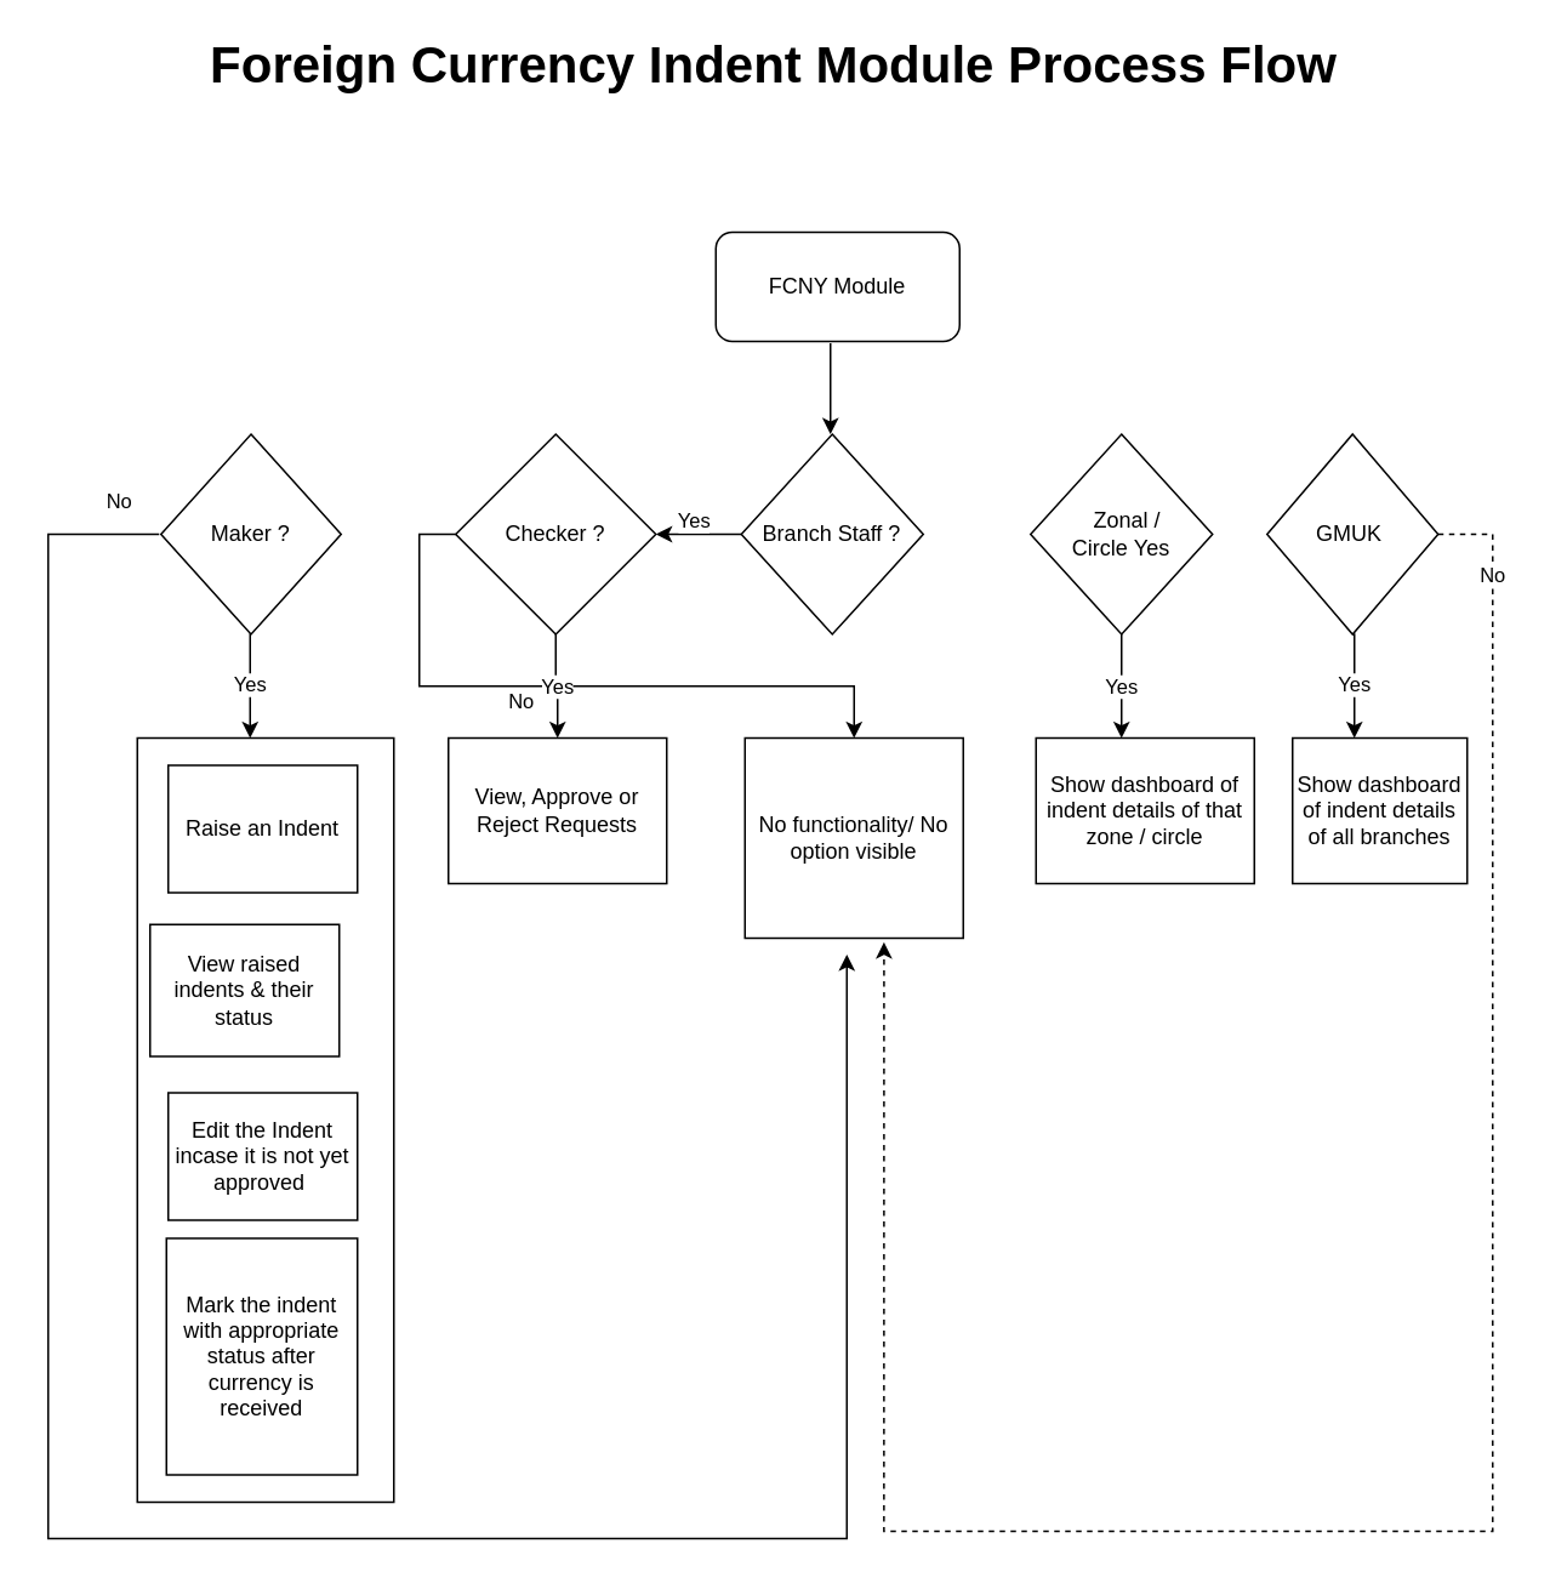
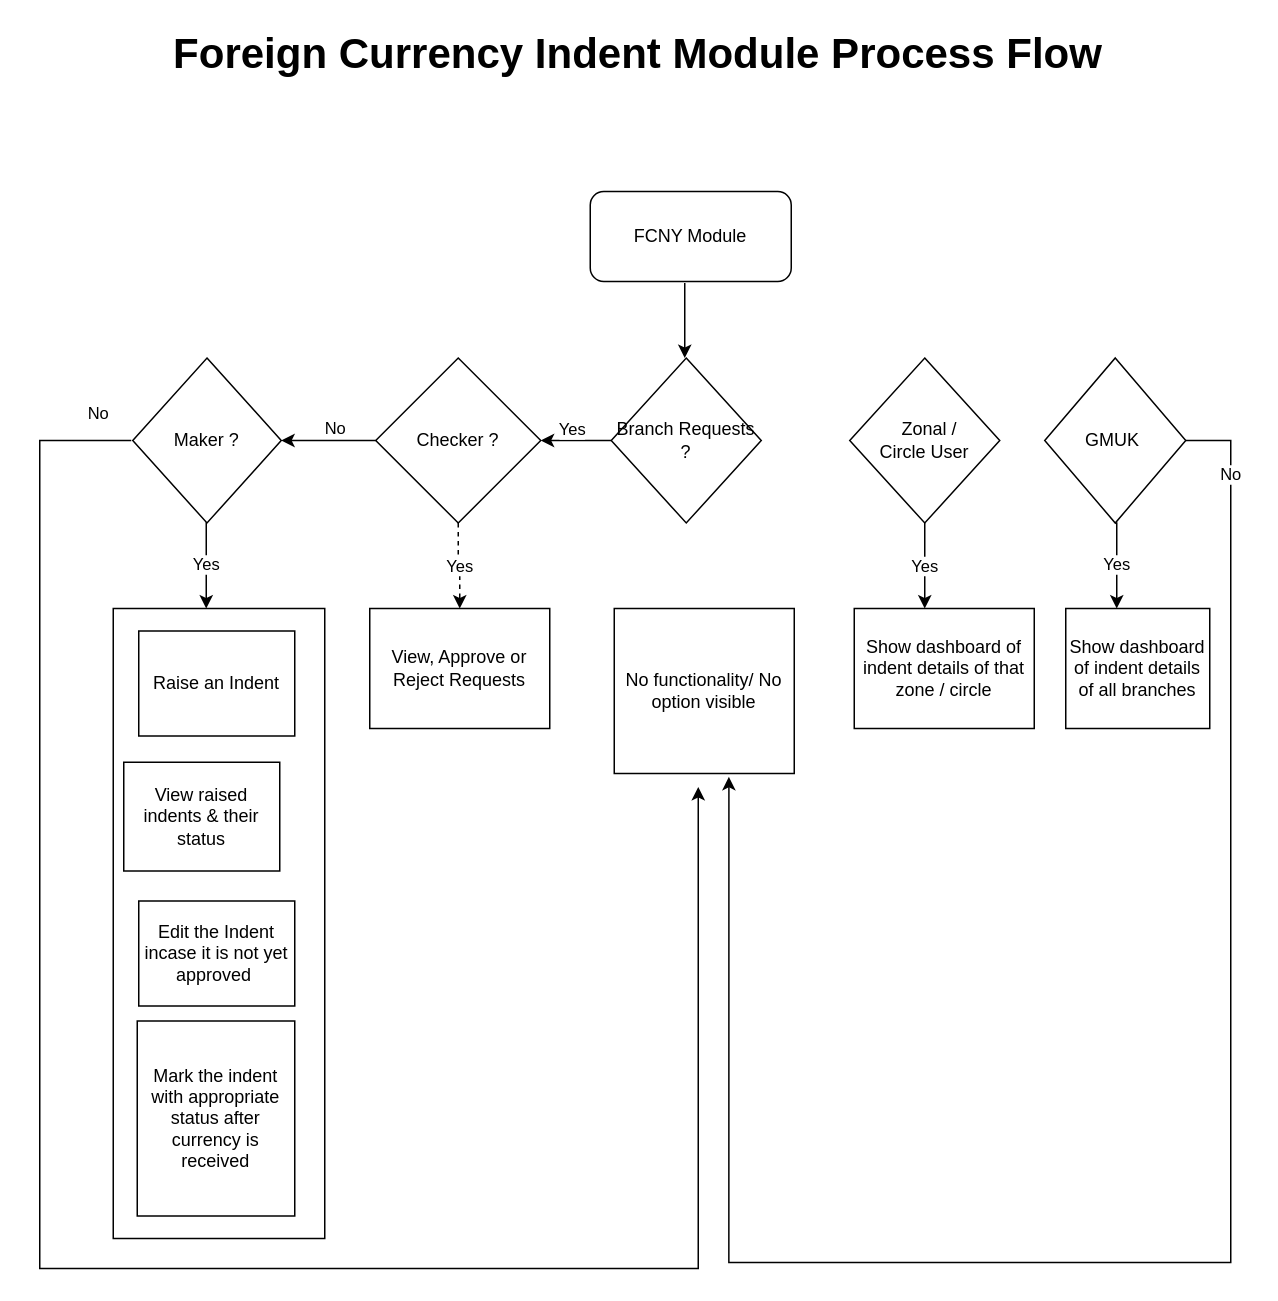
- <mxCell id="8" value="Branch Staff ?" style="rhombus;whiteSpace=wrap;html=1;" parent="1" vertex="1"><mxGeometry x="407" y="238" width="100" height="110" as="geometry" /></mxCell>
+ <mxCell id="8" value="Branch Requests ?" style="rhombus;whiteSpace=wrap;html=1;" parent="1" vertex="1"><mxGeometry x="407" y="238" width="100" height="110" as="geometry" /></mxCell>
- <mxCell id="16" value="&lt;div&gt;&amp;nbsp; Zonal / Circle&lt;span style=&quot;background-color: initial;&quot;&gt;&amp;nbsp;Yes&lt;/span&gt;&lt;/div&gt;" style="rhombus;whiteSpace=wrap;html=1;" parent="1" vertex="1"><mxGeometry x="566" y="238" width="100" height="110" as="geometry" /></mxCell>
+ <mxCell id="16" value="&lt;div&gt;&amp;nbsp; Zonal / Circle&lt;span style=&quot;background-color: initial;&quot;&gt;&amp;nbsp;User&lt;/span&gt;&lt;/div&gt;" style="rhombus;whiteSpace=wrap;html=1;" parent="1" vertex="1"><mxGeometry x="566" y="238" width="100" height="110" as="geometry" /></mxCell>
- <mxCell id="13" value="Yes" style="edgeStyle=orthogonalEdgeStyle;rounded=0;orthogonalLoop=1;jettySize=auto;html=1;" edge="1" parent="1" source="14" target="19"><mxGeometry relative="1" as="geometry" /></mxCell>
+ <mxCell id="13" value="Yes" style="edgeStyle=orthogonalEdgeStyle;rounded=0;orthogonalLoop=1;jettySize=auto;html=1;dashed=1;" edge="1" parent="1" source="14" target="19"><mxGeometry relative="1" as="geometry" /></mxCell>
- <mxCell id="12" value="No" style="edgeStyle=orthogonalEdgeStyle;rounded=0;orthogonalLoop=1;jettySize=auto;html=1;exitX=0;exitY=0.5;exitDx=0;exitDy=0;" edge="1" parent="1" source="14" target="25"><mxGeometry x="-0.143" y="-8" relative="1" as="geometry"><mxPoint x="186" y="293" as="sourcePoint" /><mxPoint x="116" y="293" as="targetPoint" /><mxPoint as="offset" /></mxGeometry></mxCell>
+ <mxCell id="12" value="No" style="edgeStyle=orthogonalEdgeStyle;rounded=0;orthogonalLoop=1;jettySize=auto;html=1;entryX=1;entryY=0.5;entryDx=0;entryDy=0;exitX=0;exitY=0.5;exitDx=0;exitDy=0;" edge="1" parent="1" source="14" target="28"><mxGeometry x="-0.143" y="-8" relative="1" as="geometry"><mxPoint x="186" y="293" as="sourcePoint" /><mxPoint x="116" y="293" as="targetPoint" /><mxPoint as="offset" /></mxGeometry></mxCell>
- <mxCell id="10" value="No" style="edgeStyle=orthogonalEdgeStyle;rounded=0;orthogonalLoop=1;jettySize=auto;html=1;entryX=0.637;entryY=1.02;entryDx=0;entryDy=0;entryPerimeter=0;dashed=1;" edge="1" parent="1" source="11" target="25"><mxGeometry x="-0.914" relative="1" as="geometry"><mxPoint x="460" y="841" as="targetPoint" /><Array as="points"><mxPoint x="820" y="293" /><mxPoint x="820" y="841" /><mxPoint x="485" y="841" /></Array><mxPoint as="offset" /></mxGeometry></mxCell>
+ <mxCell id="10" value="No" style="edgeStyle=orthogonalEdgeStyle;rounded=0;orthogonalLoop=1;jettySize=auto;html=1;entryX=0.637;entryY=1.02;entryDx=0;entryDy=0;entryPerimeter=0;" edge="1" parent="1" source="11" target="25"><mxGeometry x="-0.914" relative="1" as="geometry"><mxPoint x="460" y="841" as="targetPoint" /><Array as="points"><mxPoint x="820" y="293" /><mxPoint x="820" y="841" /><mxPoint x="485" y="841" /></Array><mxPoint as="offset" /></mxGeometry></mxCell>
